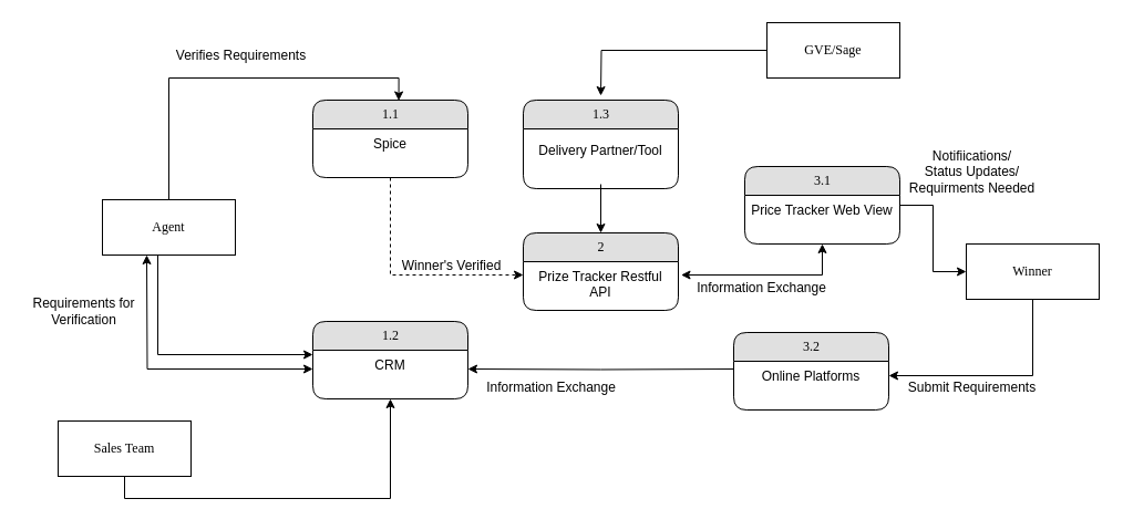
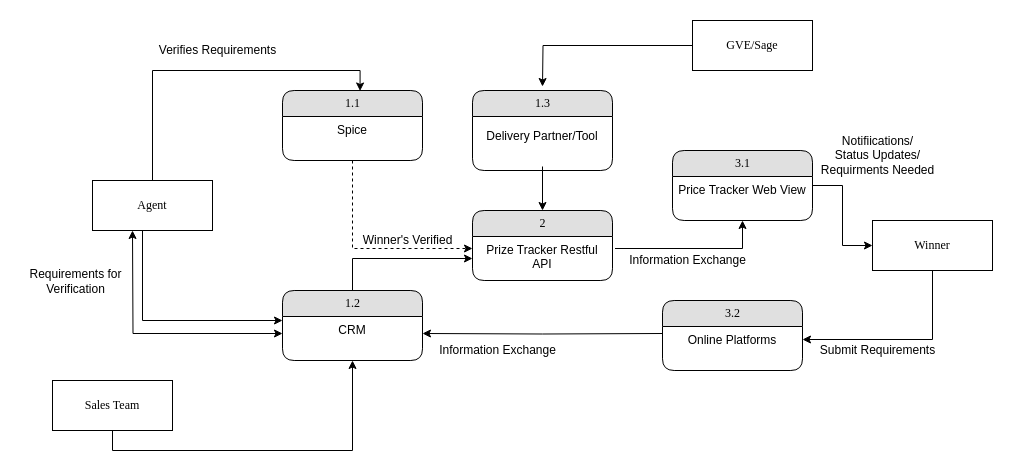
- <mxCell id="19" style="edgeStyle=orthogonalEdgeStyle;rounded=0;orthogonalLoop=1;jettySize=auto;html=1;exitX=0.5;exitY=1;exitDx=0;exitDy=0;entryX=1.018;entryY=0.273;entryDx=0;entryDy=0;entryPerimeter=0;startArrow=classic;startFill=1;" edge="1" parent="1" source="20" target="25"><mxGeometry relative="1" as="geometry" /></mxCell>
+ <mxCell id="19" style="edgeStyle=orthogonalEdgeStyle;rounded=0;orthogonalLoop=1;jettySize=auto;html=1;exitX=0.5;exitY=1;exitDx=0;exitDy=0;entryX=1.018;entryY=0.273;entryDx=0;entryDy=0;entryPerimeter=0;startArrow=classic;startFill=1;endArrow=none;" edge="1" parent="1" source="20" target="25"><mxGeometry relative="1" as="geometry" /></mxCell>
+ <mxCell id="15" style="edgeStyle=orthogonalEdgeStyle;rounded=0;orthogonalLoop=1;jettySize=auto;html=1;entryX=0;entryY=0.5;entryDx=0;entryDy=0;" edge="1" parent="1" source="16" target="25"><mxGeometry relative="1" as="geometry" /></mxCell>
